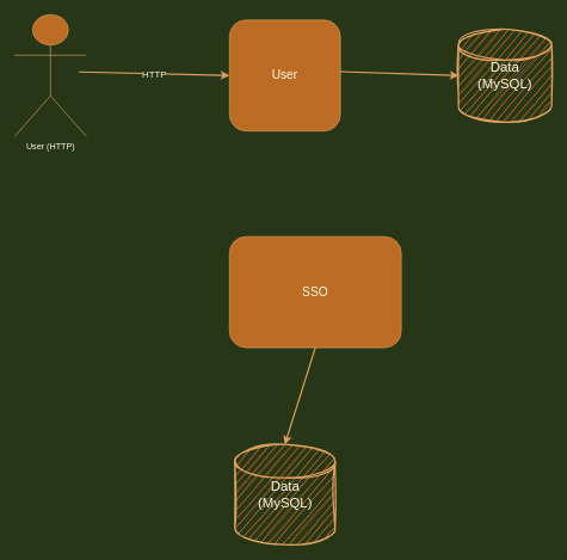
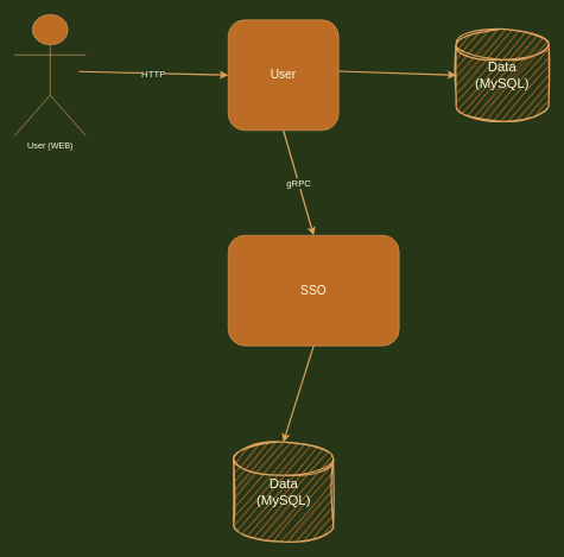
- <mxCell id="4" value="User (HTTP)" style="shape=umlActor;verticalLabelPosition=bottom;verticalAlign=top;html=1;shadow=0;fillColor=#BC6C25;strokeColor=#DDA15E;fontColor=#FEFAE0;" parent="1" vertex="1"><mxGeometry x="20" y="20" width="100" height="170" as="geometry" /></mxCell>
+ <mxCell id="4" value="User (WEB)" style="shape=umlActor;verticalLabelPosition=bottom;verticalAlign=top;html=1;shadow=0;fillColor=#BC6C25;strokeColor=#DDA15E;fontColor=#FEFAE0;" parent="1" vertex="1"><mxGeometry x="20" y="20" width="100" height="170" as="geometry" /></mxCell>
+ <mxCell id="7" value="" style="endArrow=classic;html=1;rounded=0;entryX=0.5;entryY=0;entryDx=0;entryDy=0;exitX=0.5;exitY=1;exitDx=0;exitDy=0;strokeWidth=2;labelBackgroundColor=#283618;strokeColor=#DDA15E;fontColor=#FEFAE0;" parent="1" source="3" target="5" edge="1"><mxGeometry relative="1" as="geometry"><mxPoint x="390" y="190" as="sourcePoint" /><mxPoint x="393" y="282.5" as="targetPoint" /></mxGeometry></mxCell>
+ <mxCell id="8" value="&lt;font style=&quot;font-size: 13px;&quot;&gt;gRPC&lt;/font&gt;" style="edgeLabel;resizable=0;html=1;align=center;verticalAlign=middle;labelBackgroundColor=#283618;fontColor=#FEFAE0;" parent="7" connectable="0" vertex="1"><mxGeometry relative="1" as="geometry" /></mxCell>
